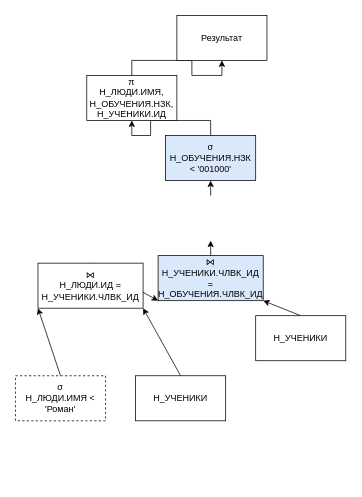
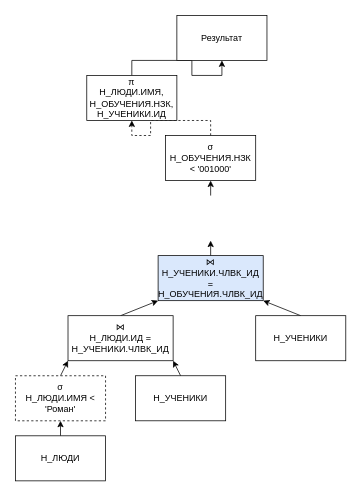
- <mxCell id="13" style="edgeStyle=orthogonalEdgeStyle;rounded=0;orthogonalLoop=1;jettySize=auto;html=1;exitX=0.5;exitY=0;exitDx=0;exitDy=0;entryX=0.5;entryY=1;entryDx=0;entryDy=0;" edge="1" parent="1" source="14" target="16"><mxGeometry relative="1" as="geometry" /></mxCell>
+ <mxCell id="13" style="edgeStyle=orthogonalEdgeStyle;rounded=0;orthogonalLoop=1;jettySize=auto;html=1;exitX=0.5;exitY=0;exitDx=0;exitDy=0;entryX=0.5;entryY=1;entryDx=0;entryDy=0;dashed=1;" edge="1" parent="1" source="14" target="16"><mxGeometry relative="1" as="geometry" /></mxCell>
- <mxCell id="14" value="σ&lt;br style=&quot;border-color: var(--border-color);&quot;&gt;Н_ОБУЧЕНИЯ.НЗК &amp;lt; '001000'" style="rounded=0;whiteSpace=wrap;html=1;fillColor=#dae8fc;" vertex="1" parent="1"><mxGeometry x="220" y="180" width="120" height="60" as="geometry" /></mxCell>
+ <mxCell id="14" value="σ&lt;br style=&quot;border-color: var(--border-color);&quot;&gt;Н_ОБУЧЕНИЯ.НЗК &amp;lt; '001000'" style="rounded=0;whiteSpace=wrap;html=1;" vertex="1" parent="1"><mxGeometry x="220" y="180" width="120" height="60" as="geometry" /></mxCell>
- <mxCell id="7" value="⋈&lt;br&gt;Н_ЛЮДИ.ИД = Н_УЧЕНИКИ.ЧЛВК_ИД" style="rounded=0;whiteSpace=wrap;html=1;" vertex="1" parent="1"><mxGeometry x="50" y="350" width="140" height="60" as="geometry" /></mxCell>
+ <mxCell id="7" value="⋈&lt;br&gt;Н_ЛЮДИ.ИД = Н_УЧЕНИКИ.ЧЛВК_ИД" style="rounded=0;whiteSpace=wrap;html=1;" vertex="1" parent="1"><mxGeometry x="90" y="420" width="140" height="60" as="geometry" /></mxCell>
+ <mxCell id="2" style="edgeStyle=orthogonalEdgeStyle;rounded=0;orthogonalLoop=1;jettySize=auto;html=1;exitX=0.5;exitY=0;exitDx=0;exitDy=0;entryX=0.5;entryY=1;entryDx=0;entryDy=0;" edge="1" parent="1" source="3" target="19"><mxGeometry relative="1" as="geometry" /></mxCell>
+ <mxCell id="3" value="Н_ЛЮДИ" style="rounded=0;whiteSpace=wrap;html=1;" vertex="1" parent="1"><mxGeometry x="20" y="580" width="120" height="60" as="geometry" /></mxCell>
